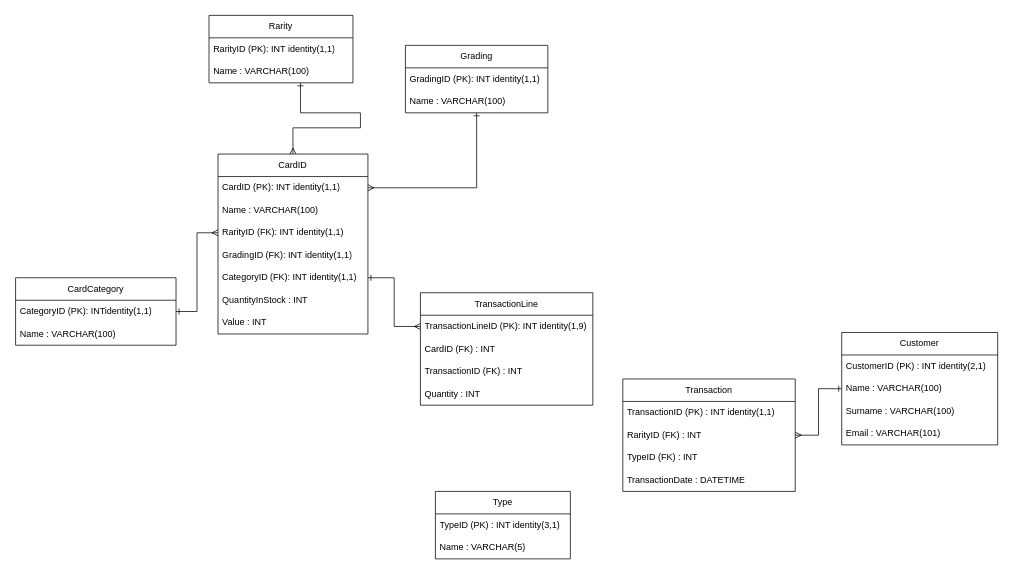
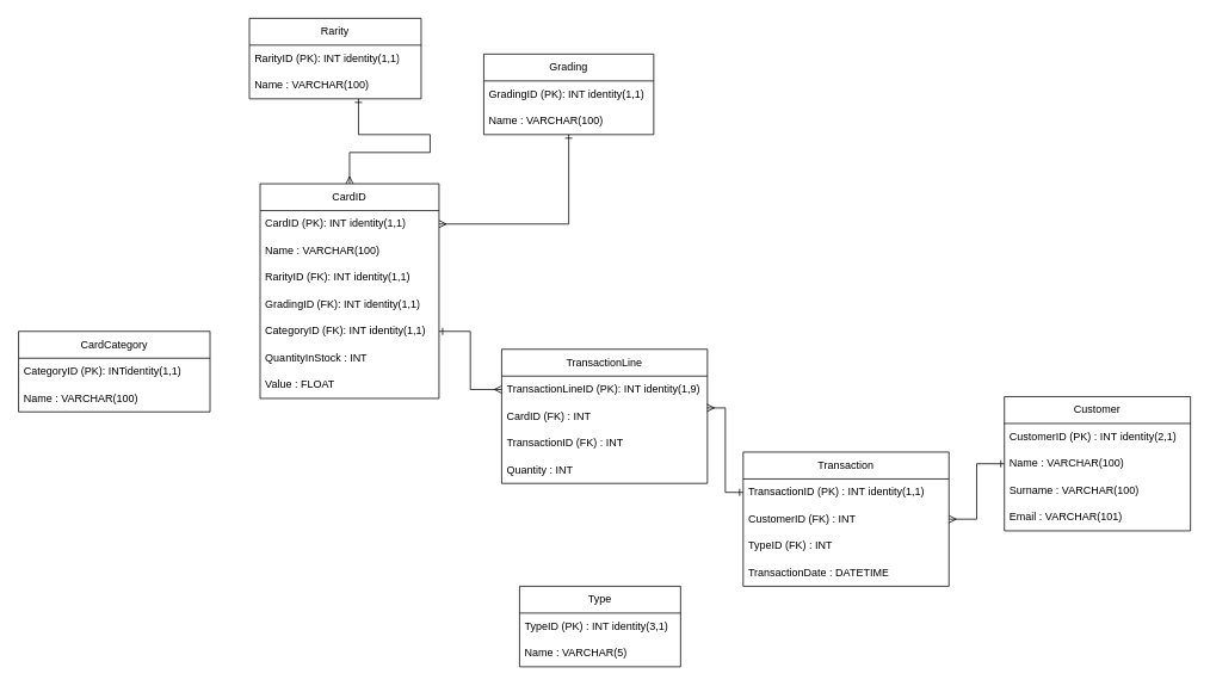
- <mxCell id="26" style="edgeStyle=orthogonalEdgeStyle;rounded=0;orthogonalLoop=1;jettySize=auto;html=1;entryX=1;entryY=0.5;entryDx=0;entryDy=0;startArrow=ERmany;startFill=0;endArrow=ERone;endFill=0;" parent="1" source="8" target="3" edge="1"><mxGeometry relative="1" as="geometry" /></mxCell>
- <mxCell id="12" value="Value : INT" style="text;strokeColor=none;fillColor=none;align=left;verticalAlign=middle;spacingLeft=4;spacingRight=4;overflow=hidden;points=[[0,0.5],[1,0.5]];portConstraint=eastwest;rotatable=0;whiteSpace=wrap;html=1;" parent="5" vertex="1"><mxGeometry y="210" width="200" height="30" as="geometry" /></mxCell>
+ <mxCell id="12" value="Value : FLOAT" style="text;strokeColor=none;fillColor=none;align=left;verticalAlign=middle;spacingLeft=4;spacingRight=4;overflow=hidden;points=[[0,0.5],[1,0.5]];portConstraint=eastwest;rotatable=0;whiteSpace=wrap;html=1;" parent="5" vertex="1"><mxGeometry y="210" width="200" height="30" as="geometry" /></mxCell>
+ <mxCell id="42" style="edgeStyle=orthogonalEdgeStyle;rounded=0;orthogonalLoop=1;jettySize=auto;html=1;exitX=0;exitY=0.5;exitDx=0;exitDy=0;entryX=0.998;entryY=0.186;entryDx=0;entryDy=0;entryPerimeter=0;startArrow=ERone;startFill=0;endArrow=ERmany;endFill=0;" parent="1" source="18" target="38" edge="1"><mxGeometry relative="1" as="geometry" /></mxCell>
- <mxCell id="19" value="RarityID (FK) : INT" style="text;strokeColor=none;fillColor=none;align=left;verticalAlign=middle;spacingLeft=4;spacingRight=4;overflow=hidden;points=[[0,0.5],[1,0.5]];portConstraint=eastwest;rotatable=0;whiteSpace=wrap;html=1;" parent="17" vertex="1"><mxGeometry y="60" width="230" height="30" as="geometry" /></mxCell>
+ <mxCell id="19" value="CustomerID (FK) : INT" style="text;strokeColor=none;fillColor=none;align=left;verticalAlign=middle;spacingLeft=4;spacingRight=4;overflow=hidden;points=[[0,0.5],[1,0.5]];portConstraint=eastwest;rotatable=0;whiteSpace=wrap;html=1;" parent="17" vertex="1"><mxGeometry y="60" width="230" height="30" as="geometry" /></mxCell>
